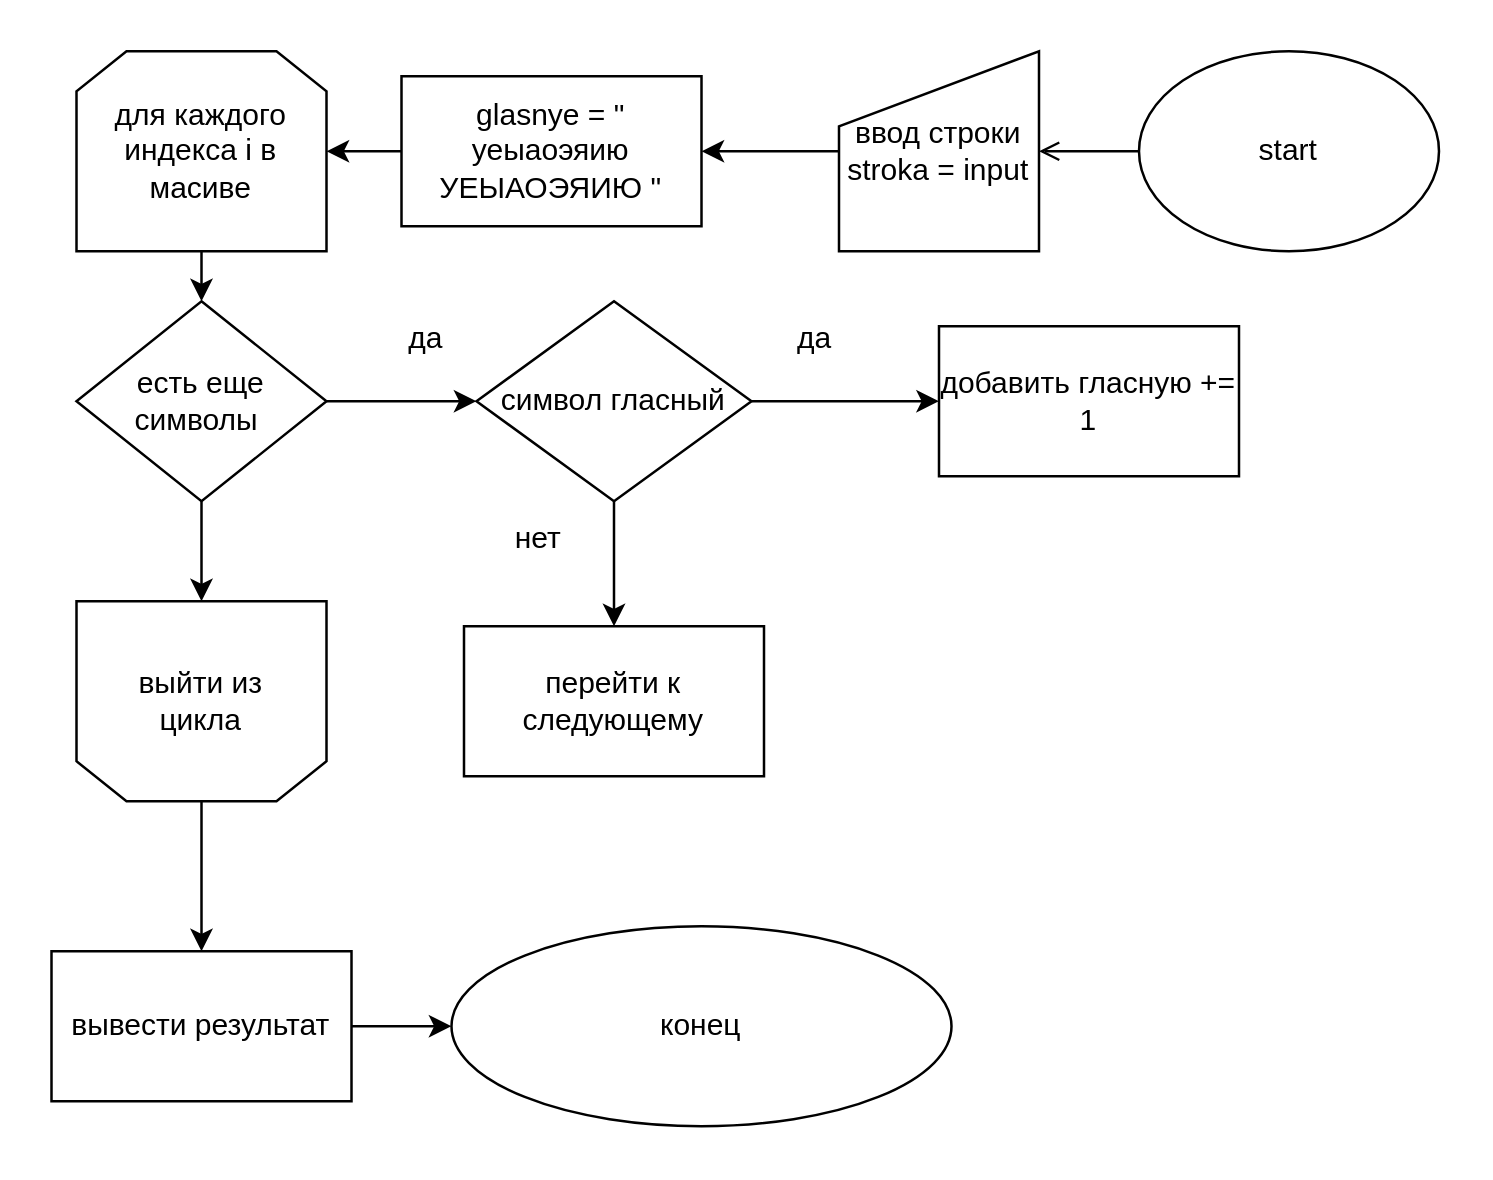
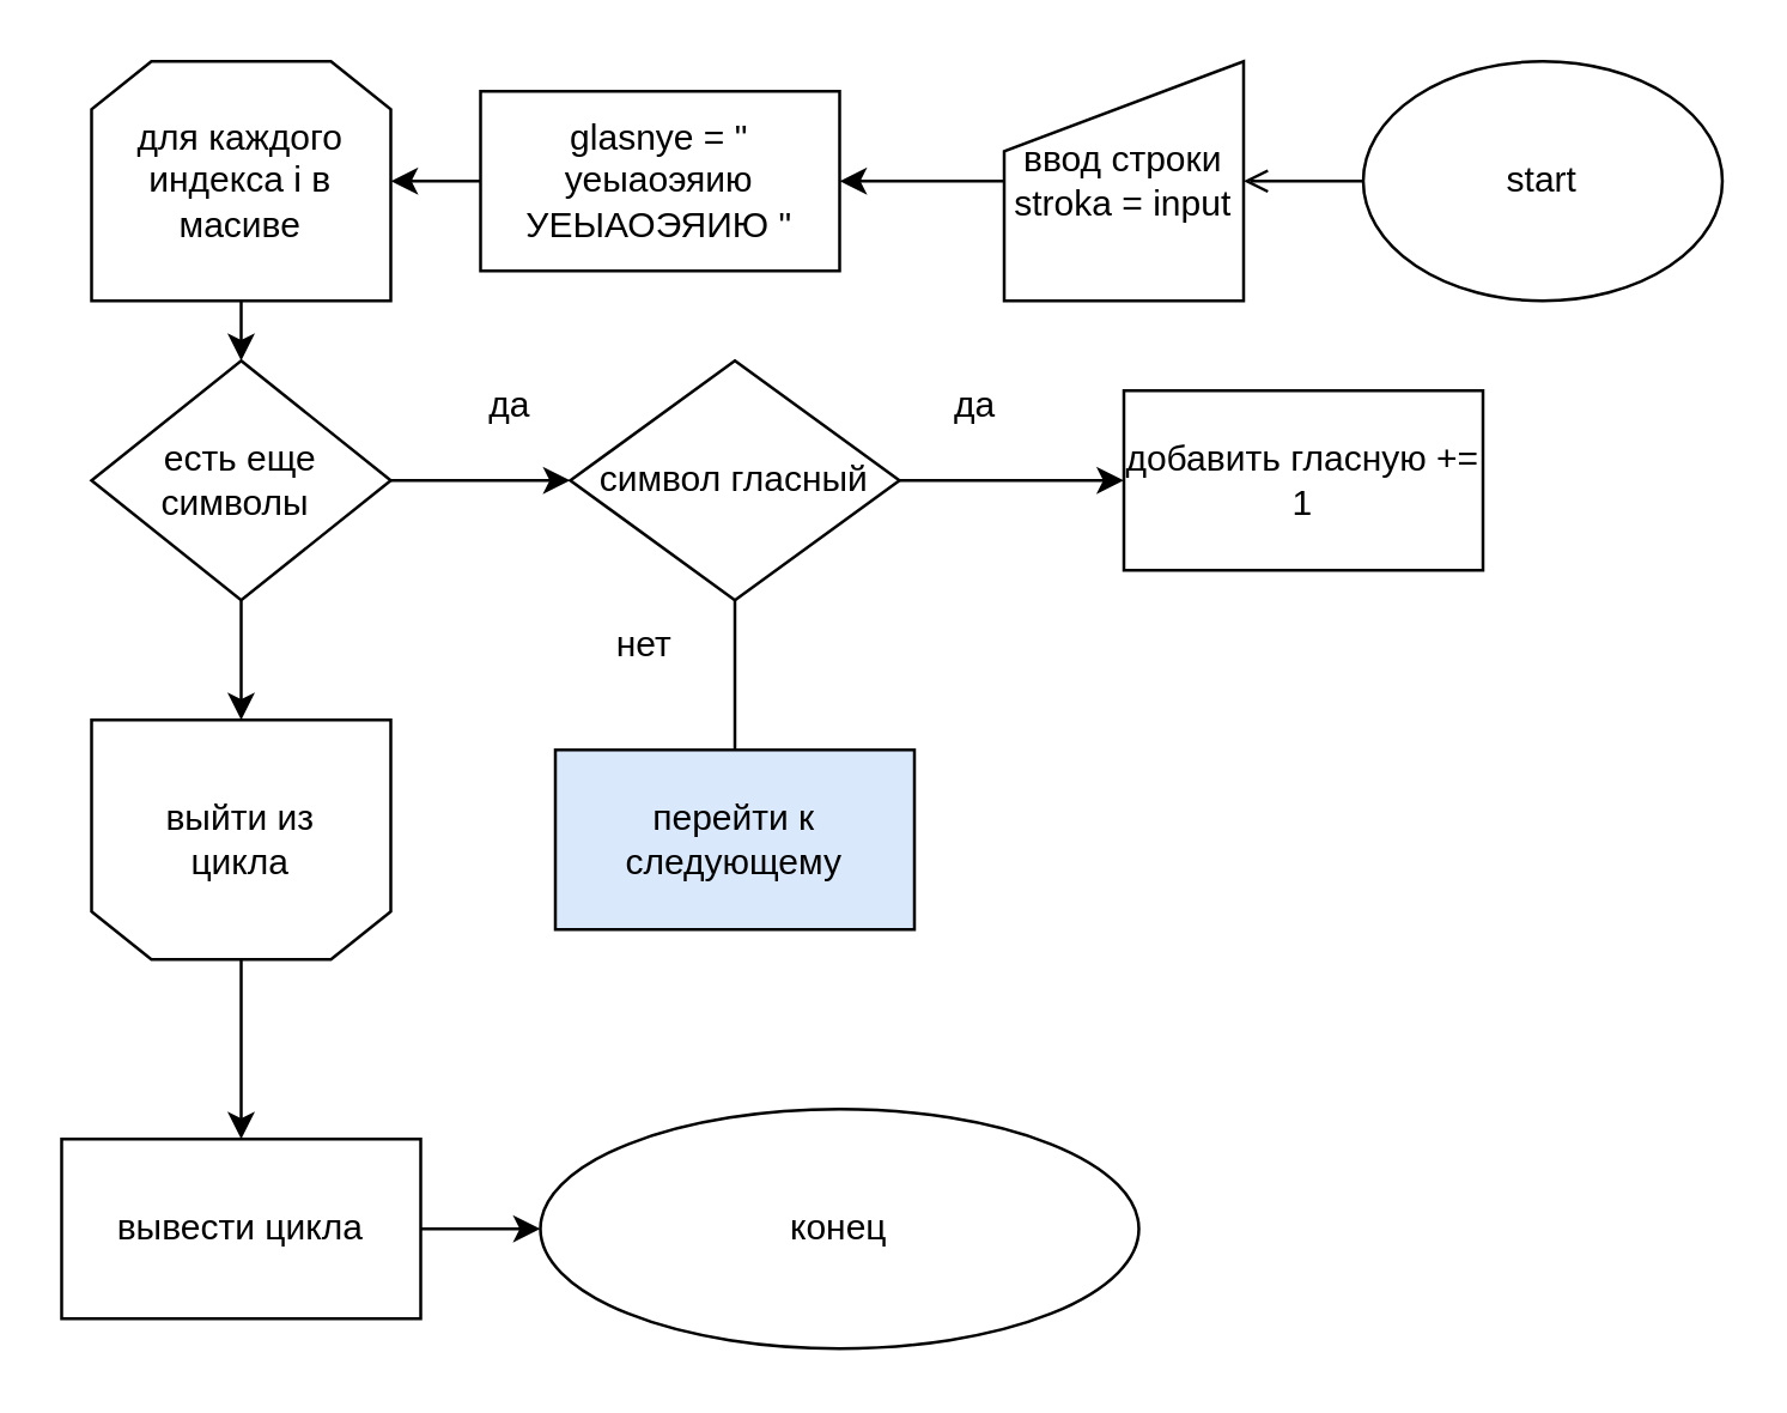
- <mxCell id="15" style="edgeStyle=orthogonalEdgeStyle;rounded=0;html=1;entryX=0.5;entryY=0;entryDx=0;entryDy=0;" edge="1" parent="1" source="17" target="18"><mxGeometry relative="1" as="geometry" /></mxCell>
+ <mxCell id="15" style="edgeStyle=orthogonalEdgeStyle;rounded=0;html=1;entryX=0.5;entryY=0;entryDx=0;entryDy=0;endArrow=none;" edge="1" parent="1" source="17" target="18"><mxGeometry relative="1" as="geometry" /></mxCell>
- <mxCell id="18" value="перейти к следующему" style="rounded=0;whiteSpace=wrap;html=1;" vertex="1" parent="1"><mxGeometry x="185" y="250" width="120" height="60" as="geometry" /></mxCell>
+ <mxCell id="18" value="перейти к следующему" style="rounded=0;whiteSpace=wrap;html=1;fillColor=#dae8fc;" vertex="1" parent="1"><mxGeometry x="185" y="250" width="120" height="60" as="geometry" /></mxCell>
- <mxCell id="24" value="вывести результат" style="rounded=0;whiteSpace=wrap;html=1;" vertex="1" parent="1"><mxGeometry x="20" y="380" width="120" height="60" as="geometry" /></mxCell>
+ <mxCell id="24" value="вывести цикла" style="rounded=0;whiteSpace=wrap;html=1;" vertex="1" parent="1"><mxGeometry x="20" y="380" width="120" height="60" as="geometry" /></mxCell>
